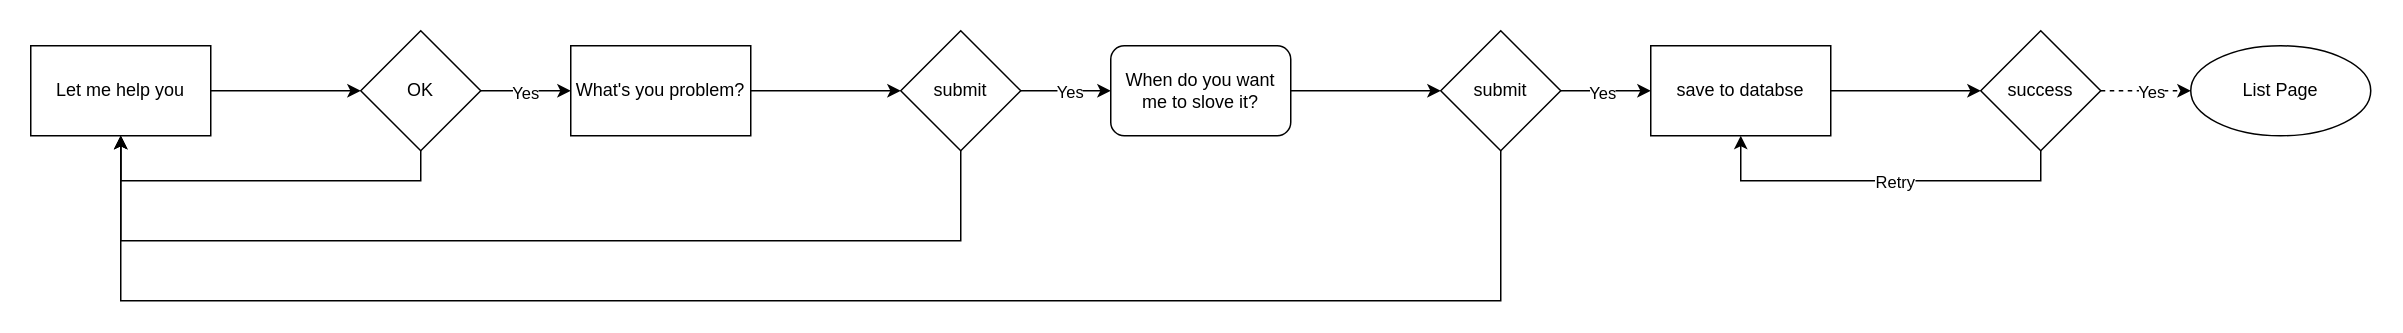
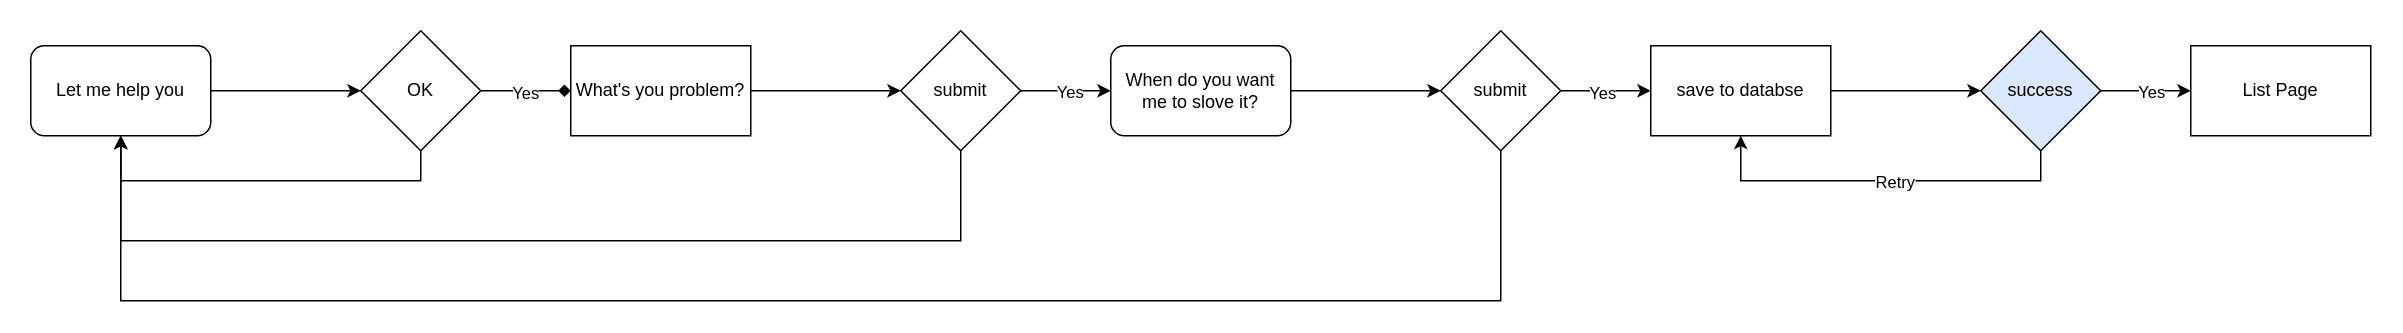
- <mxCell id="3" value="Let me help you" style="rounded=0;whiteSpace=wrap;html=1;" vertex="1" parent="1"><mxGeometry x="20" y="30" width="120" height="60" as="geometry" /></mxCell>
+ <mxCell id="3" value="Let me help you" style="whiteSpace=wrap;html=1;rounded=1;" vertex="1" parent="1"><mxGeometry x="20" y="30" width="120" height="60" as="geometry" /></mxCell>
- <mxCell id="4" value="" style="edgeStyle=orthogonalEdgeStyle;rounded=0;orthogonalLoop=1;jettySize=auto;html=1;" edge="1" parent="1" source="7" target="9"><mxGeometry relative="1" as="geometry" /></mxCell>
+ <mxCell id="4" value="" style="edgeStyle=orthogonalEdgeStyle;rounded=0;orthogonalLoop=1;jettySize=auto;html=1;endArrow=diamond;" edge="1" parent="1" source="7" target="9"><mxGeometry relative="1" as="geometry" /></mxCell>
- <mxCell id="26" value="success" style="rhombus;whiteSpace=wrap;html=1;rounded=0;" vertex="1" parent="1"><mxGeometry x="1320" y="20" width="80" height="80" as="geometry" /></mxCell>
+ <mxCell id="26" value="success" style="rhombus;whiteSpace=wrap;html=1;rounded=0;fillColor=#dae8fc;" vertex="1" parent="1"><mxGeometry x="1320" y="20" width="80" height="80" as="geometry" /></mxCell>
- <mxCell id="22" value="" style="edgeStyle=orthogonalEdgeStyle;rounded=0;orthogonalLoop=1;jettySize=auto;html=1;dashed=1;" edge="1" parent="1" source="26" target="27"><mxGeometry relative="1" as="geometry" /></mxCell>
+ <mxCell id="22" value="" style="edgeStyle=orthogonalEdgeStyle;rounded=0;orthogonalLoop=1;jettySize=auto;html=1;" edge="1" parent="1" source="26" target="27"><mxGeometry relative="1" as="geometry" /></mxCell>
- <mxCell id="27" value="List Page" style="ellipse;whiteSpace=wrap;html=1;" vertex="1" parent="1"><mxGeometry x="1460" y="30" width="120" height="60" as="geometry" /></mxCell>
+ <mxCell id="27" value="List Page" style="whiteSpace=wrap;html=1;rounded=0;" vertex="1" parent="1"><mxGeometry x="1460" y="30" width="120" height="60" as="geometry" /></mxCell>
